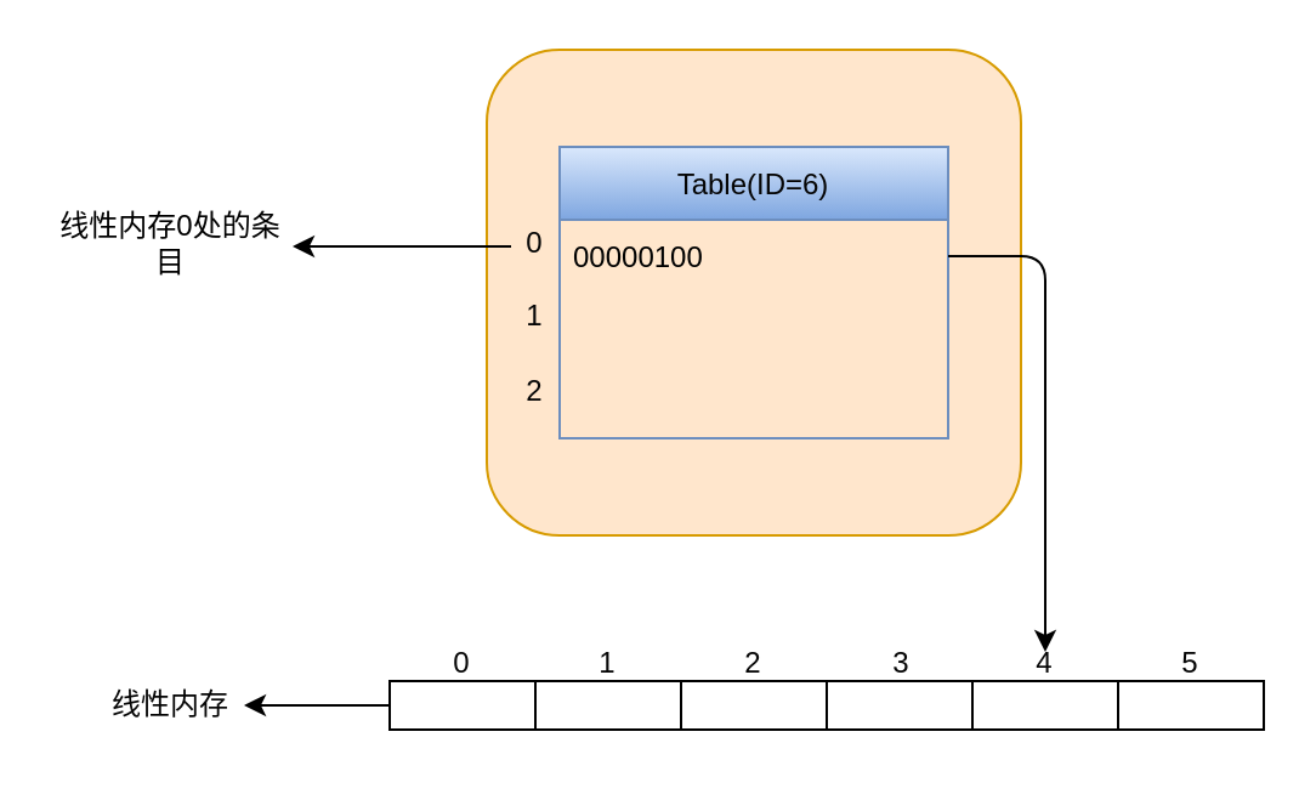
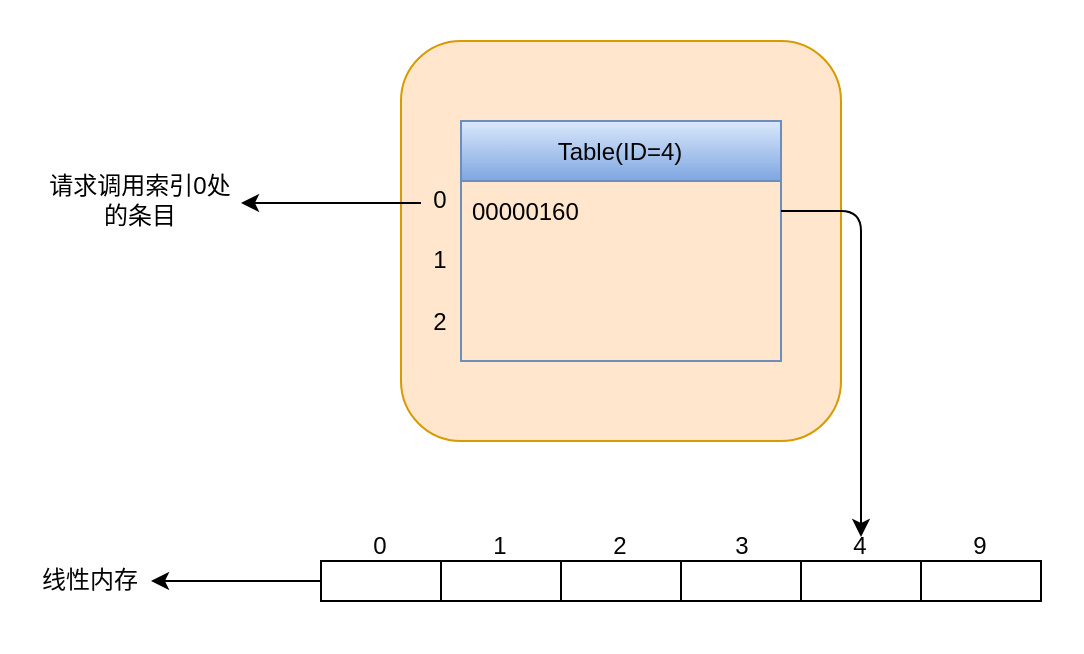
- <mxCell id="4" value="Table(ID=6)" style="swimlane;fontStyle=0;childLayout=stackLayout;horizontal=1;startSize=30;horizontalStack=0;resizeParent=1;resizeParentMax=0;resizeLast=0;collapsible=1;marginBottom=0;fillColor=#dae8fc;strokeColor=#6c8ebf;gradientColor=#7ea6e0;fontColor=#050505;" vertex="1" parent="1"><mxGeometry x="230" y="60" width="160" height="120" as="geometry" /></mxCell>
+ <mxCell id="4" value="Table(ID=4)" style="swimlane;fontStyle=0;childLayout=stackLayout;horizontal=1;startSize=30;horizontalStack=0;resizeParent=1;resizeParentMax=0;resizeLast=0;collapsible=1;marginBottom=0;fillColor=#dae8fc;strokeColor=#6c8ebf;gradientColor=#7ea6e0;fontColor=#050505;" vertex="1" parent="1"><mxGeometry x="230" y="60" width="160" height="120" as="geometry" /></mxCell>
- <mxCell id="8" value="线性内存0处的条目" style="text;html=1;strokeColor=none;fillColor=none;align=center;verticalAlign=middle;whiteSpace=wrap;rounded=0;fontColor=#000000;" vertex="1" parent="1"><mxGeometry x="20" y="85" width="100" height="30" as="geometry" /></mxCell>
+ <mxCell id="8" value="请求调用索引0处的条目" style="text;html=1;strokeColor=none;fillColor=none;align=center;verticalAlign=middle;whiteSpace=wrap;rounded=0;fontColor=#000000;" vertex="1" parent="1"><mxGeometry x="20" y="85" width="100" height="30" as="geometry" /></mxCell>
- <mxCell id="5" value="00000100" style="text;strokeColor=none;fillColor=none;align=left;verticalAlign=middle;spacingLeft=4;spacingRight=4;overflow=hidden;points=[[0,0.5],[1,0.5]];portConstraint=eastwest;rotatable=0;fontColor=#000000;" vertex="1" parent="4"><mxGeometry y="30" width="160" height="30" as="geometry" /></mxCell>
+ <mxCell id="5" value="00000160" style="text;strokeColor=none;fillColor=none;align=left;verticalAlign=middle;spacingLeft=4;spacingRight=4;overflow=hidden;points=[[0,0.5],[1,0.5]];portConstraint=eastwest;rotatable=0;fontColor=#000000;" vertex="1" parent="4"><mxGeometry y="30" width="160" height="30" as="geometry" /></mxCell>
- <mxCell id="27" value="5" style="text;html=1;strokeColor=none;fillColor=none;align=center;verticalAlign=middle;whiteSpace=wrap;rounded=0;fontColor=#050505;" vertex="1" parent="1"><mxGeometry x="480" y="268" width="20" height="10" as="geometry" /></mxCell>
+ <mxCell id="27" value="9" style="text;html=1;strokeColor=none;fillColor=none;align=center;verticalAlign=middle;whiteSpace=wrap;rounded=0;fontColor=#050505;" vertex="1" parent="1"><mxGeometry x="480" y="268" width="20" height="10" as="geometry" /></mxCell>
- <mxCell id="29" value="线性内存" style="text;html=1;strokeColor=none;fillColor=none;align=center;verticalAlign=middle;whiteSpace=wrap;rounded=0;shadow=0;sketch=0;fontColor=#050505;" vertex="1" parent="1"><mxGeometry x="40" y="275" width="60" height="30" as="geometry" /></mxCell>
+ <mxCell id="29" value="线性内存" style="text;html=1;strokeColor=none;fillColor=none;align=center;verticalAlign=middle;whiteSpace=wrap;rounded=0;shadow=0;sketch=0;fontColor=#050505;" vertex="1" parent="1"><mxGeometry x="15" y="275" width="60" height="30" as="geometry" /></mxCell>
